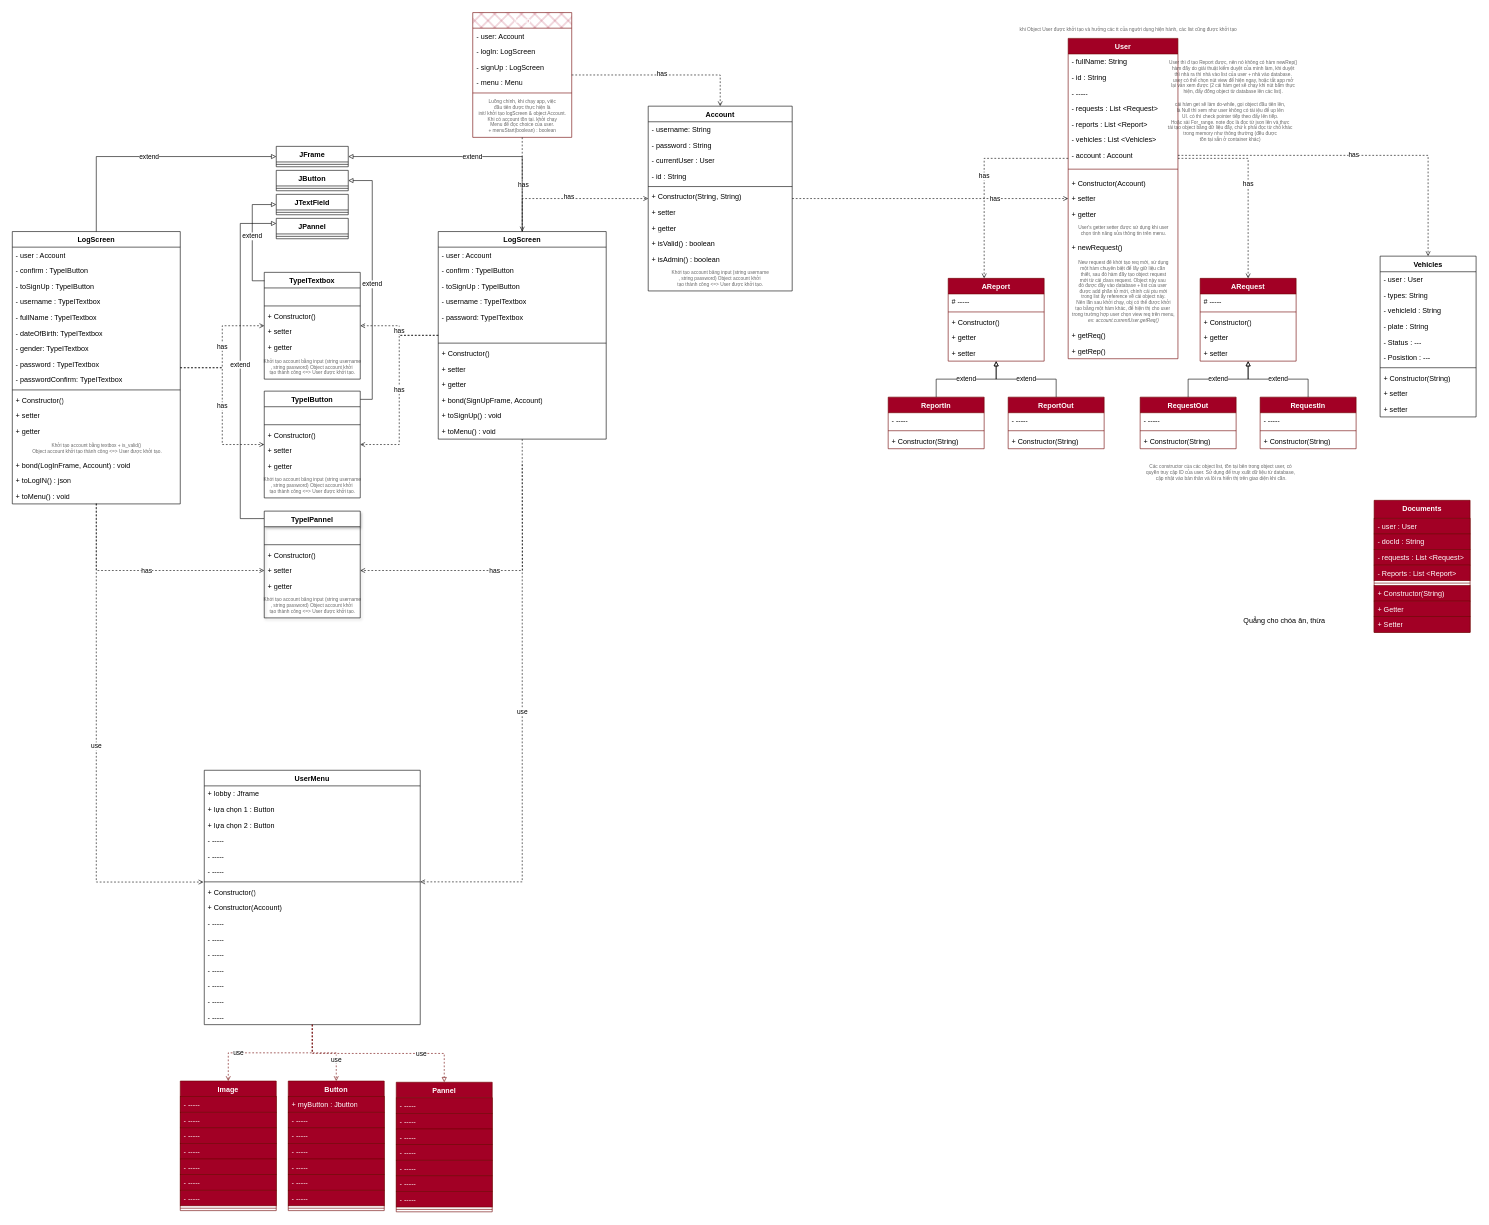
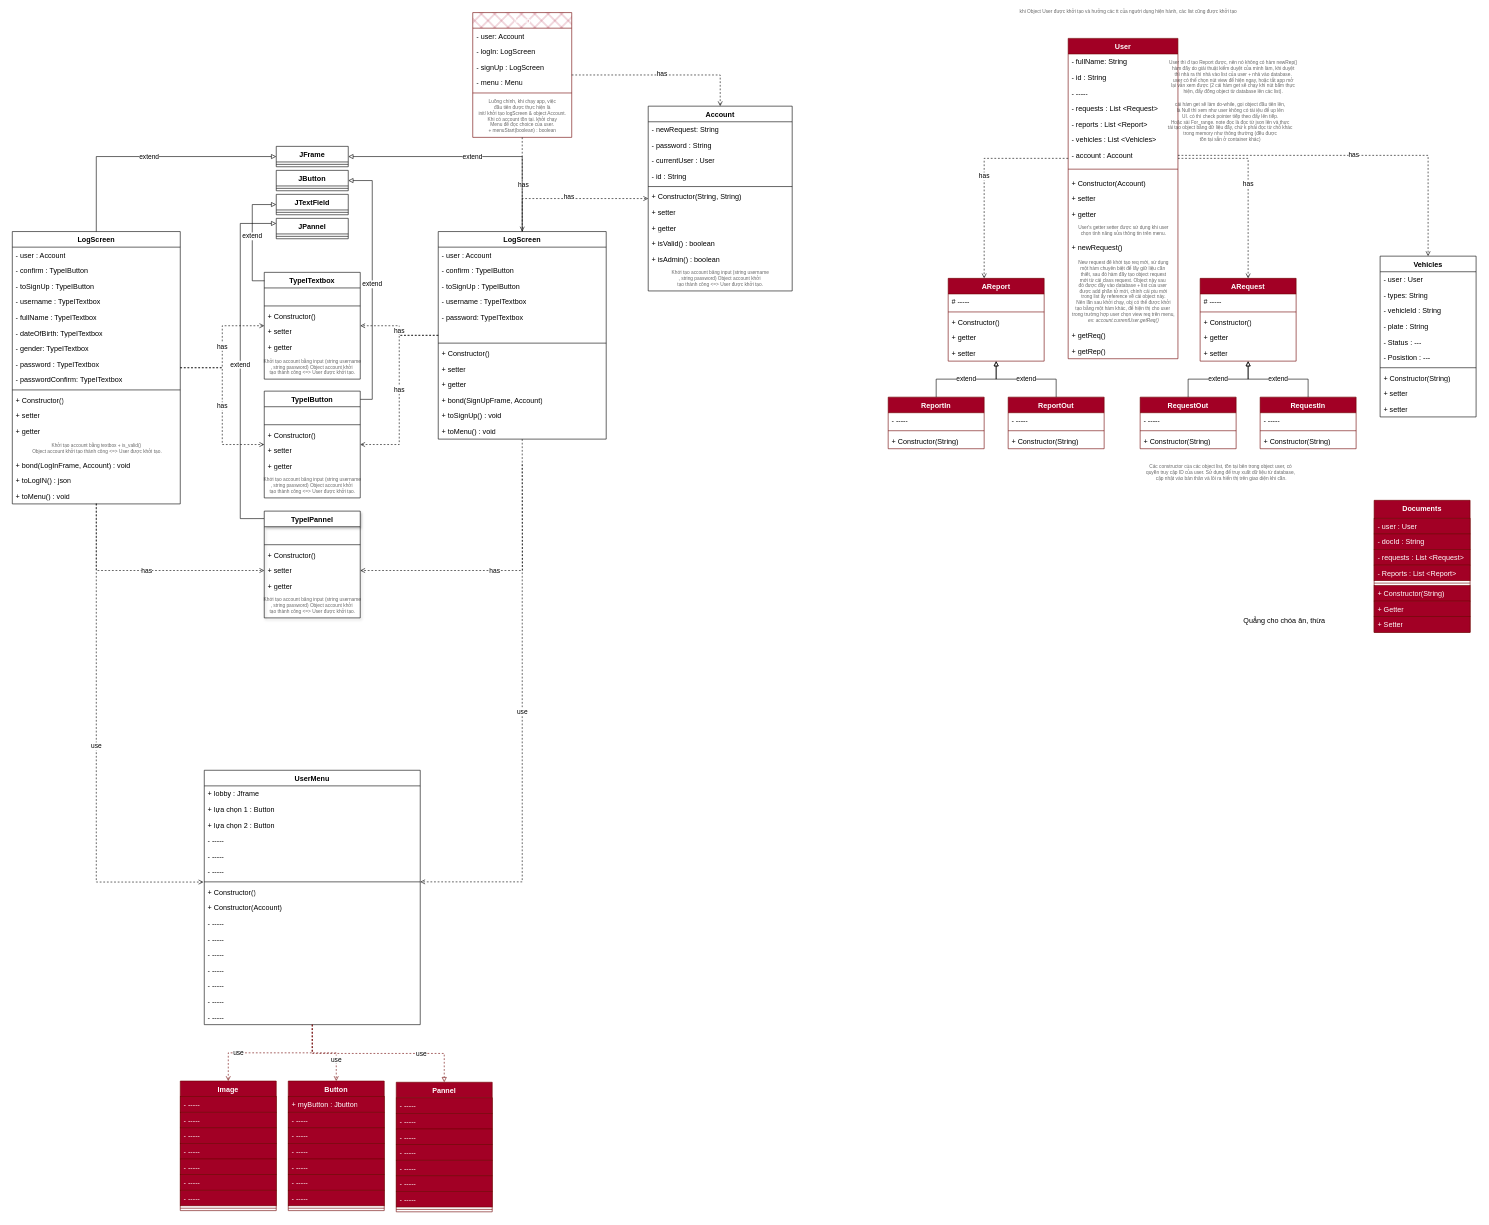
- <mxCell id="86" value="khi Object User được khởi tạo và hưởng các tt của người dụng hiện hành, các list cũng được khởi tạo" style="text;html=1;align=center;verticalAlign=middle;resizable=0;points=[];autosize=1;strokeColor=none;fillColor=none;horizontal=1;textOpacity=60;fontSize=8;" parent="1" vertex="1"><mxGeometry x="1685" y="38" width="390" height="20" as="geometry" /></mxCell>
+ <mxCell id="86" value="khi Object User được khởi tạo và hưởng các tt của người dụng hiện hành, các list cũng được khởi tạo" style="text;html=1;align=center;verticalAlign=middle;resizable=0;points=[];autosize=1;strokeColor=none;fillColor=none;horizontal=1;textOpacity=60;fontSize=8;" parent="1" vertex="1"><mxGeometry x="1685" y="8" width="390" height="20" as="geometry" /></mxCell>
- <mxCell id="31" value="&lt;div&gt;- username: String&lt;br&gt;&lt;/div&gt;" style="text;strokeColor=none;fillColor=none;align=left;verticalAlign=top;spacingLeft=4;spacingRight=4;overflow=hidden;rotatable=0;points=[[0,0.5],[1,0.5]];portConstraint=eastwest;whiteSpace=wrap;html=1;" parent="30" vertex="1"><mxGeometry y="26" width="240" height="26" as="geometry" /></mxCell>
+ <mxCell id="31" value="&lt;div&gt;- newRequest: String&lt;br&gt;&lt;/div&gt;" style="text;strokeColor=none;fillColor=none;align=left;verticalAlign=top;spacingLeft=4;spacingRight=4;overflow=hidden;rotatable=0;points=[[0,0.5],[1,0.5]];portConstraint=eastwest;whiteSpace=wrap;html=1;" parent="30" vertex="1"><mxGeometry y="26" width="240" height="26" as="geometry" /></mxCell>
- <mxCell id="85" value="has" style="edgeStyle=orthogonalEdgeStyle;rounded=0;orthogonalLoop=1;jettySize=auto;html=1;dashed=1;endArrow=open;endFill=0;" parent="1" source="30" target="2" edge="1"><mxGeometry x="0.468" relative="1" as="geometry"><mxPoint x="1580" y="396" as="sourcePoint" /><mxPoint x="1720" y="186" as="targetPoint" /><mxPoint as="offset" /></mxGeometry></mxCell>
